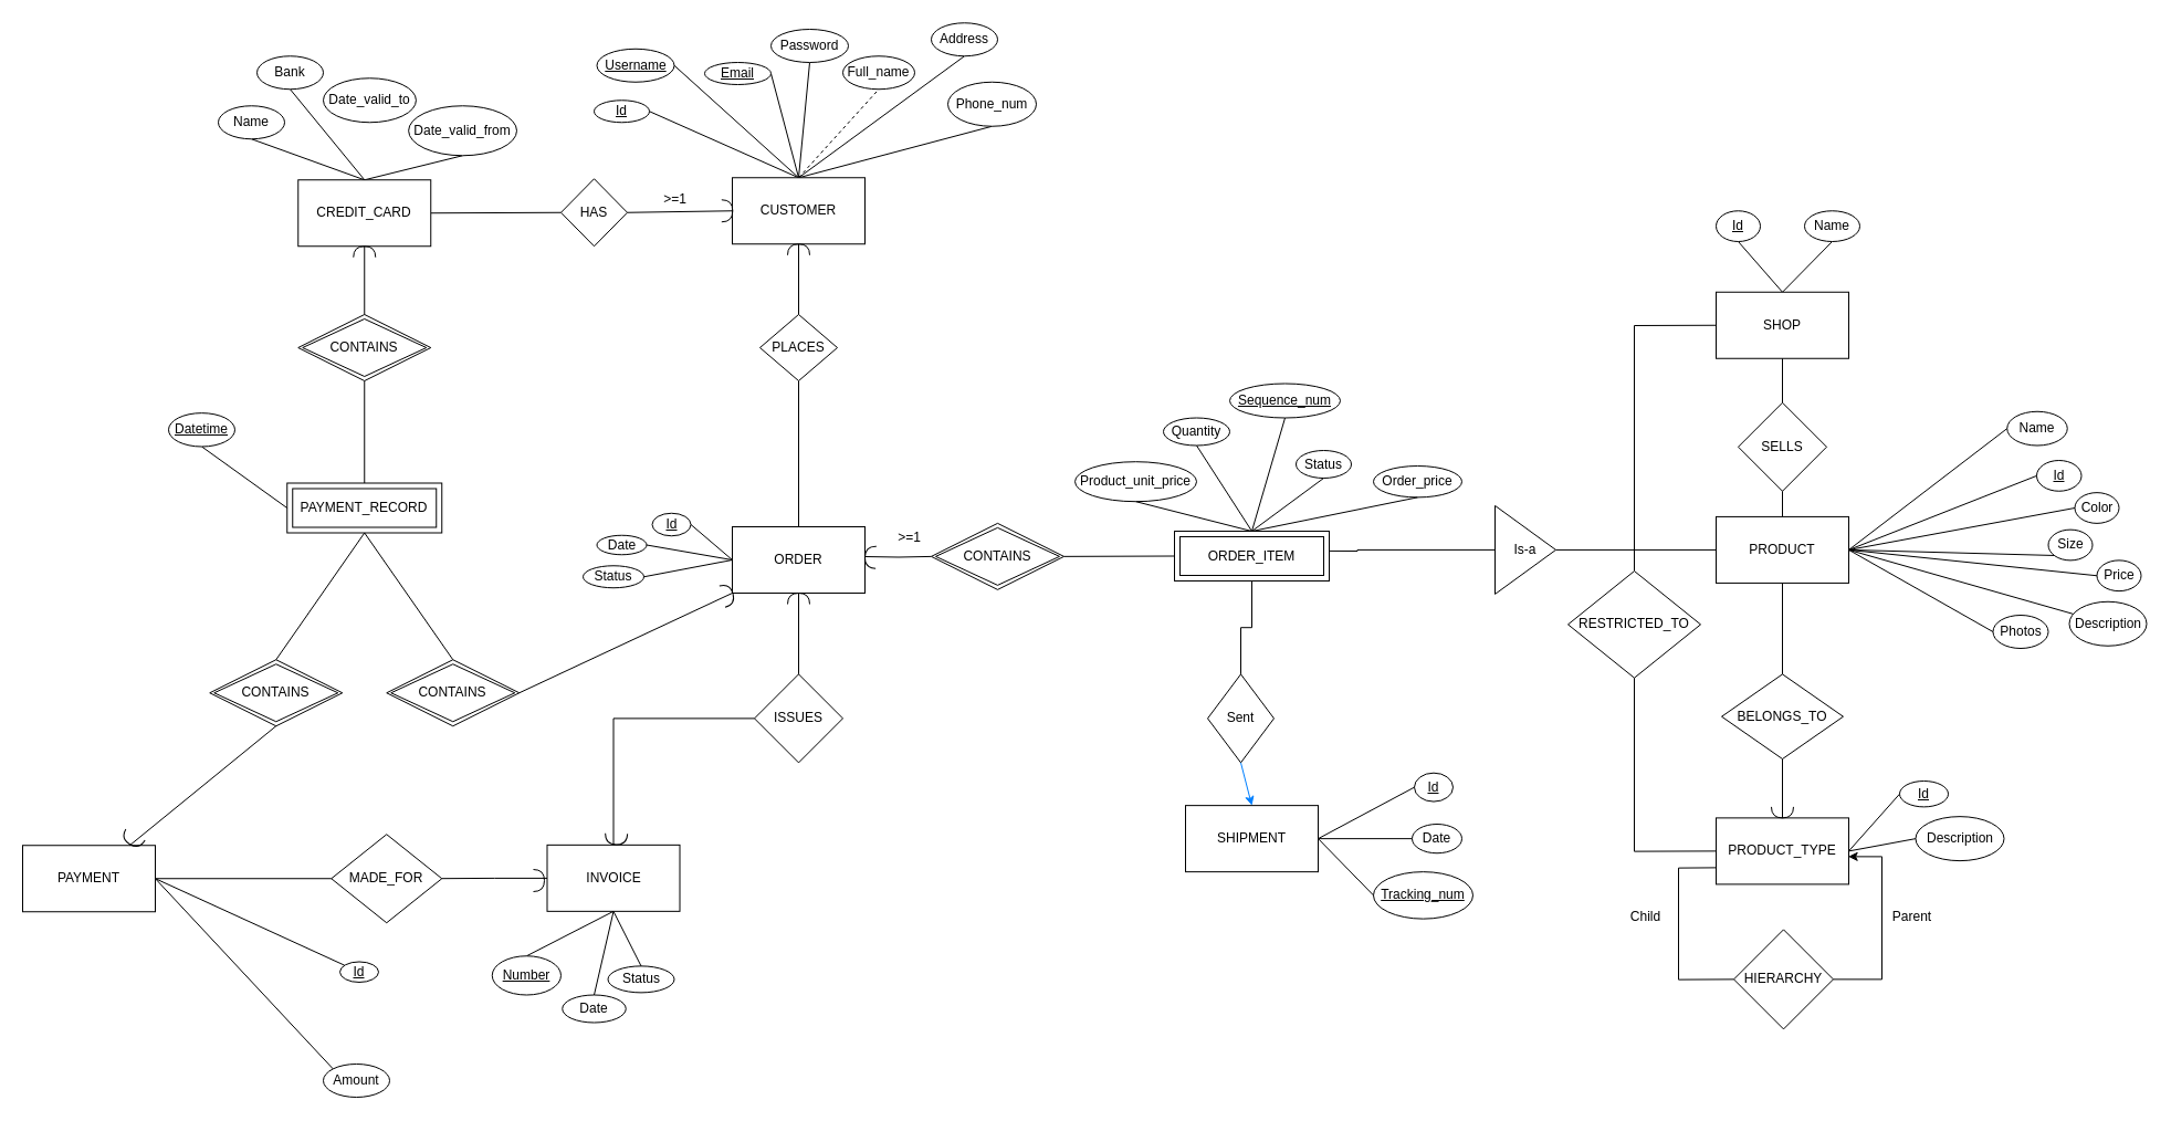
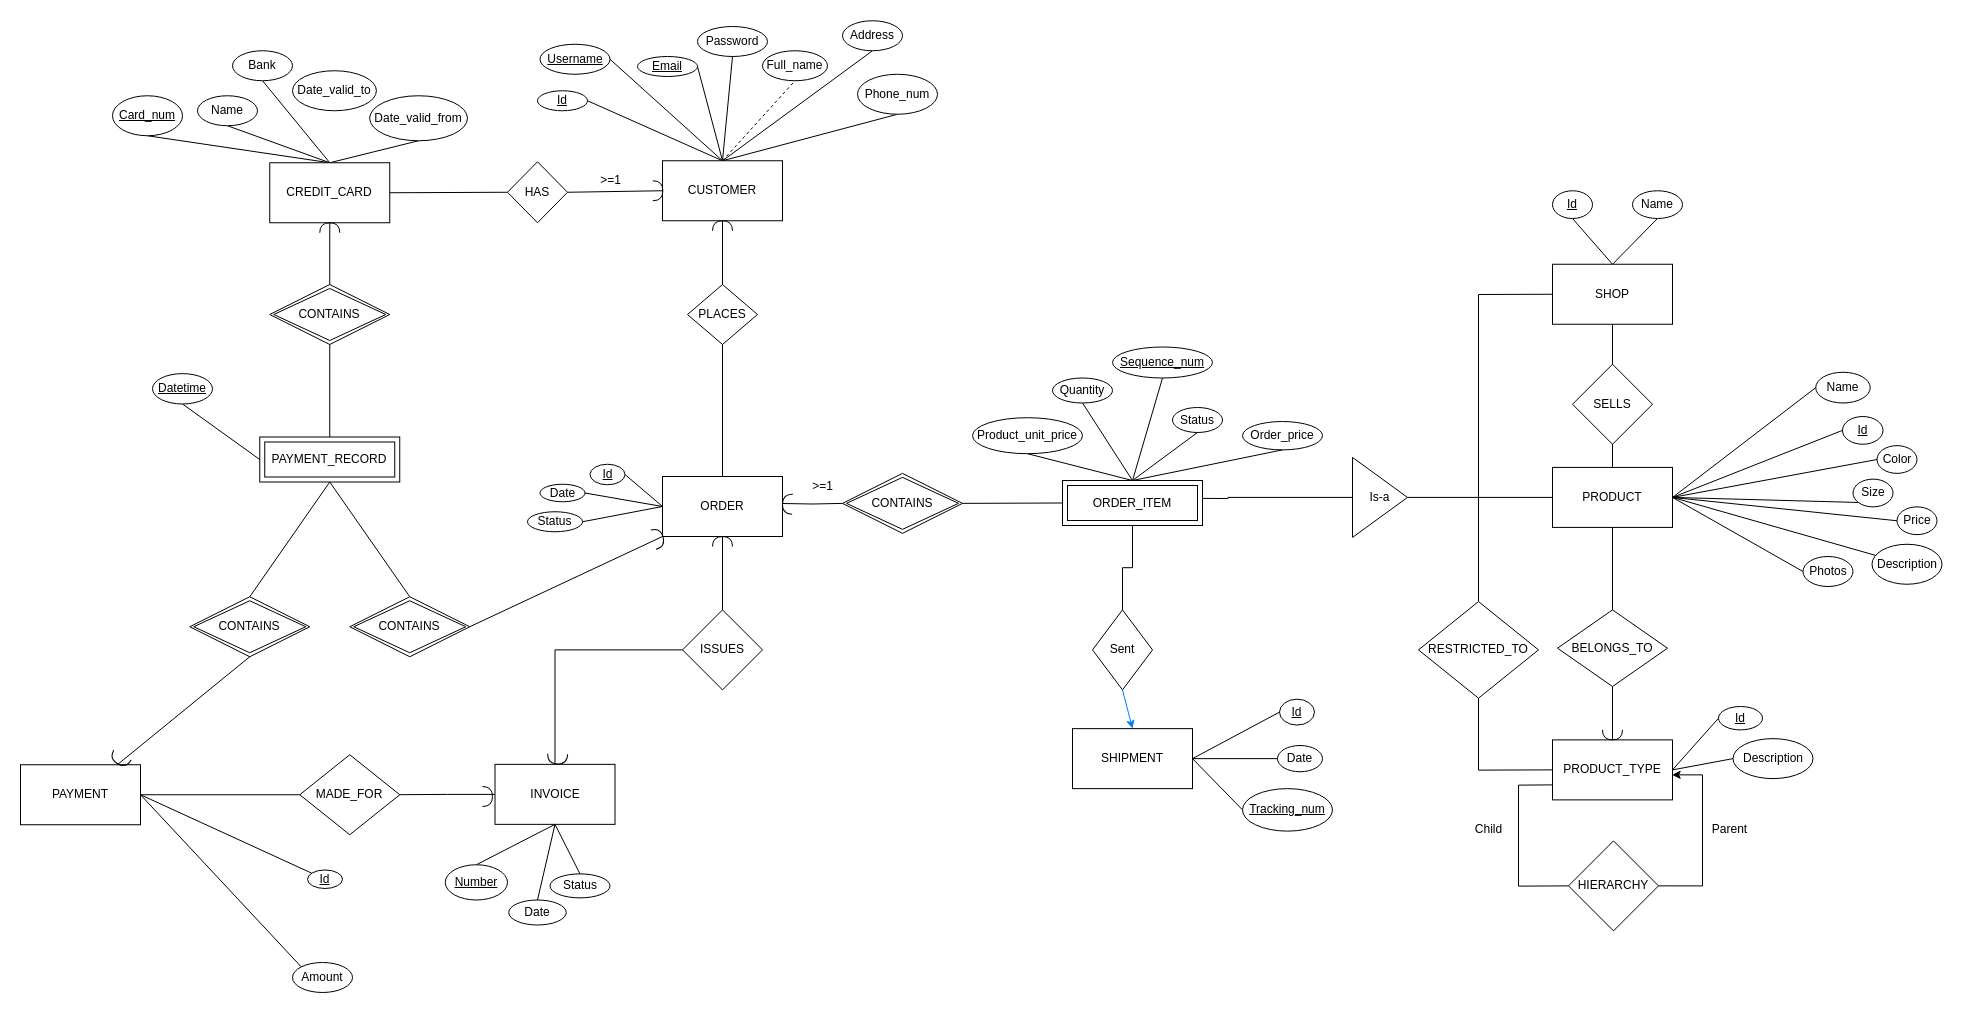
+ <mxCell id="41" value="&lt;u&gt;Card_num&lt;/u&gt;" style="ellipse;whiteSpace=wrap;html=1;" parent="1" vertex="1"><mxGeometry x="112" y="95.25" width="70" height="40" as="geometry" /></mxCell>
+ <mxCell id="13" style="edgeStyle=none;orthogonalLoop=1;jettySize=auto;html=1;exitX=0.5;exitY=0;exitDx=0;exitDy=0;entryX=0.5;entryY=1;entryDx=0;entryDy=0;endArrow=none;" parent="1" source="15" target="41" edge="1"><mxGeometry relative="1" as="geometry" /></mxCell>
- <mxCell id="37" value="RESTRICTED_TO" style="rhombus;whiteSpace=wrap;html=1;" parent="1" vertex="1"><mxGeometry x="1418" y="516.07" width="120" height="96.62" as="geometry" /></mxCell>
+ <mxCell id="37" value="RESTRICTED_TO" style="rhombus;whiteSpace=wrap;html=1;" parent="1" vertex="1"><mxGeometry x="1418" y="601.07" width="120" height="96.62" as="geometry" /></mxCell>
